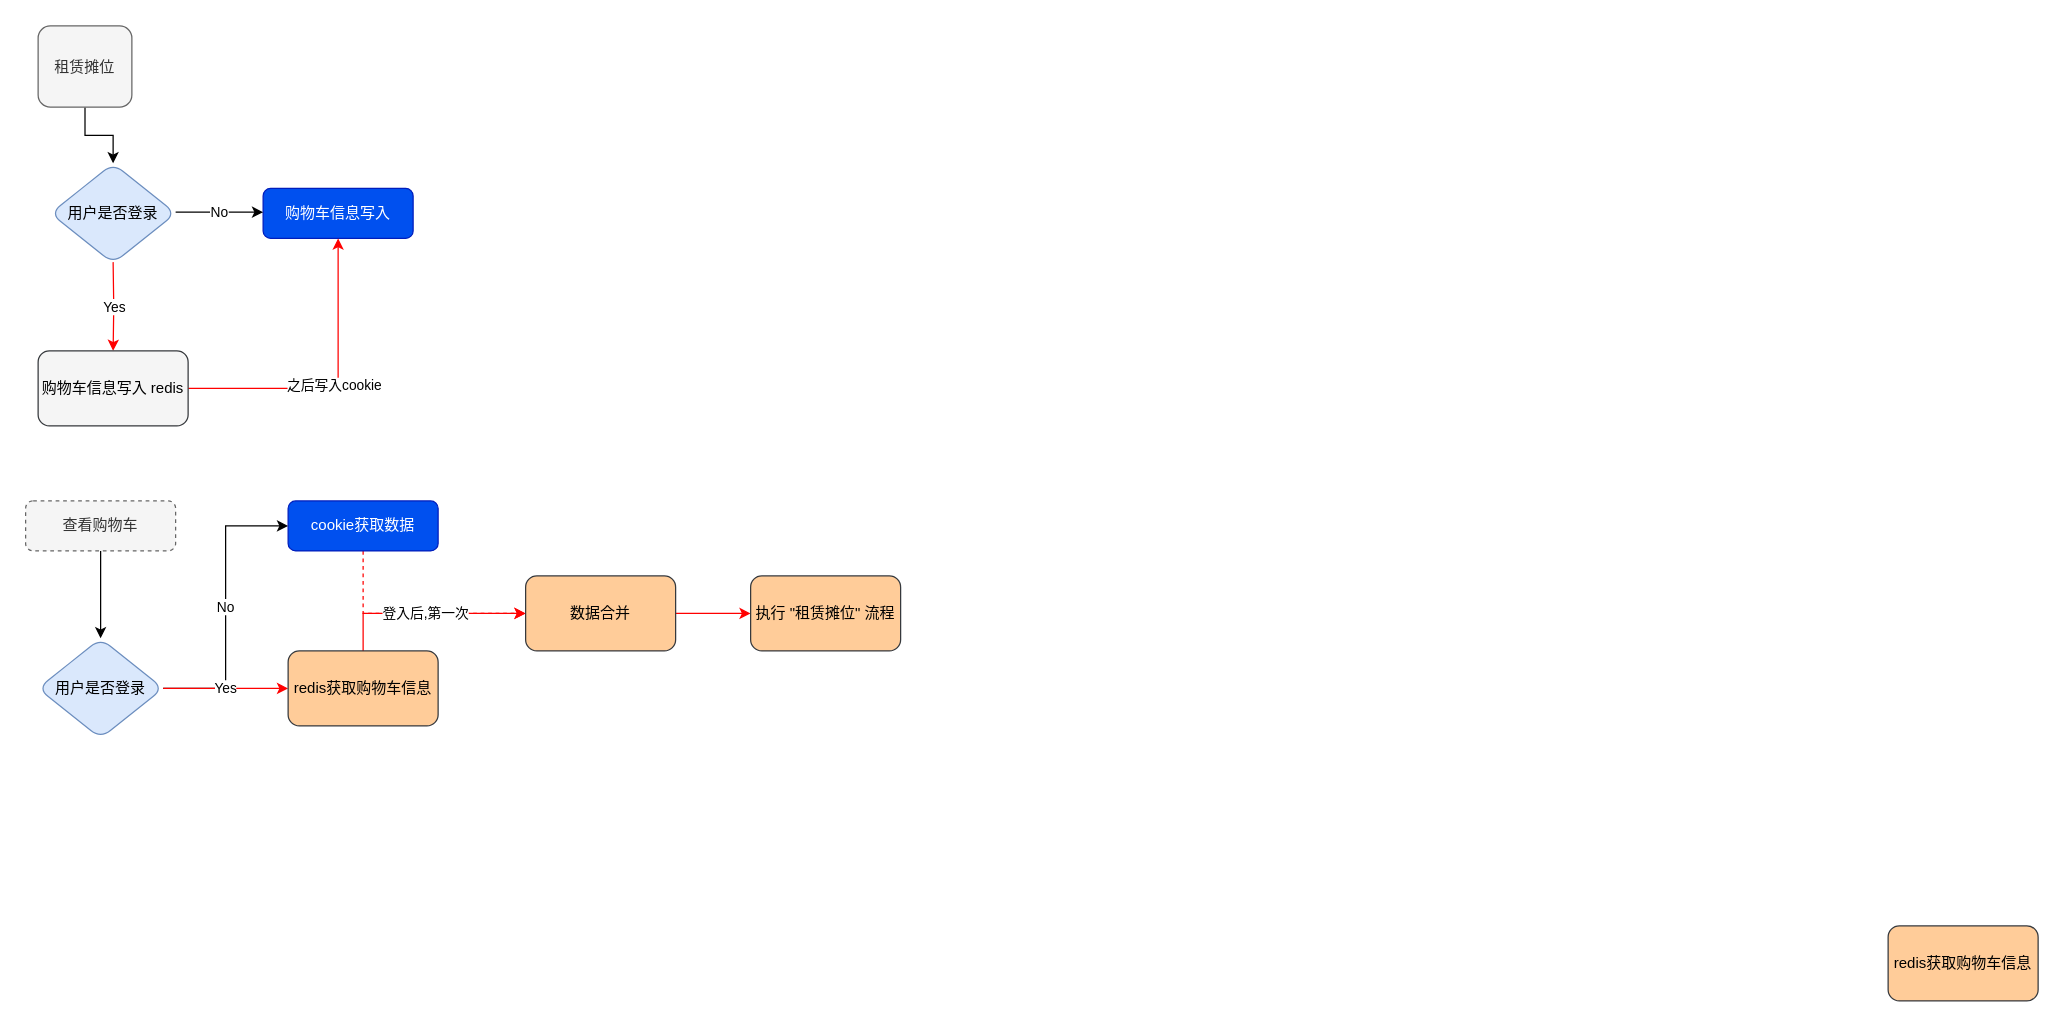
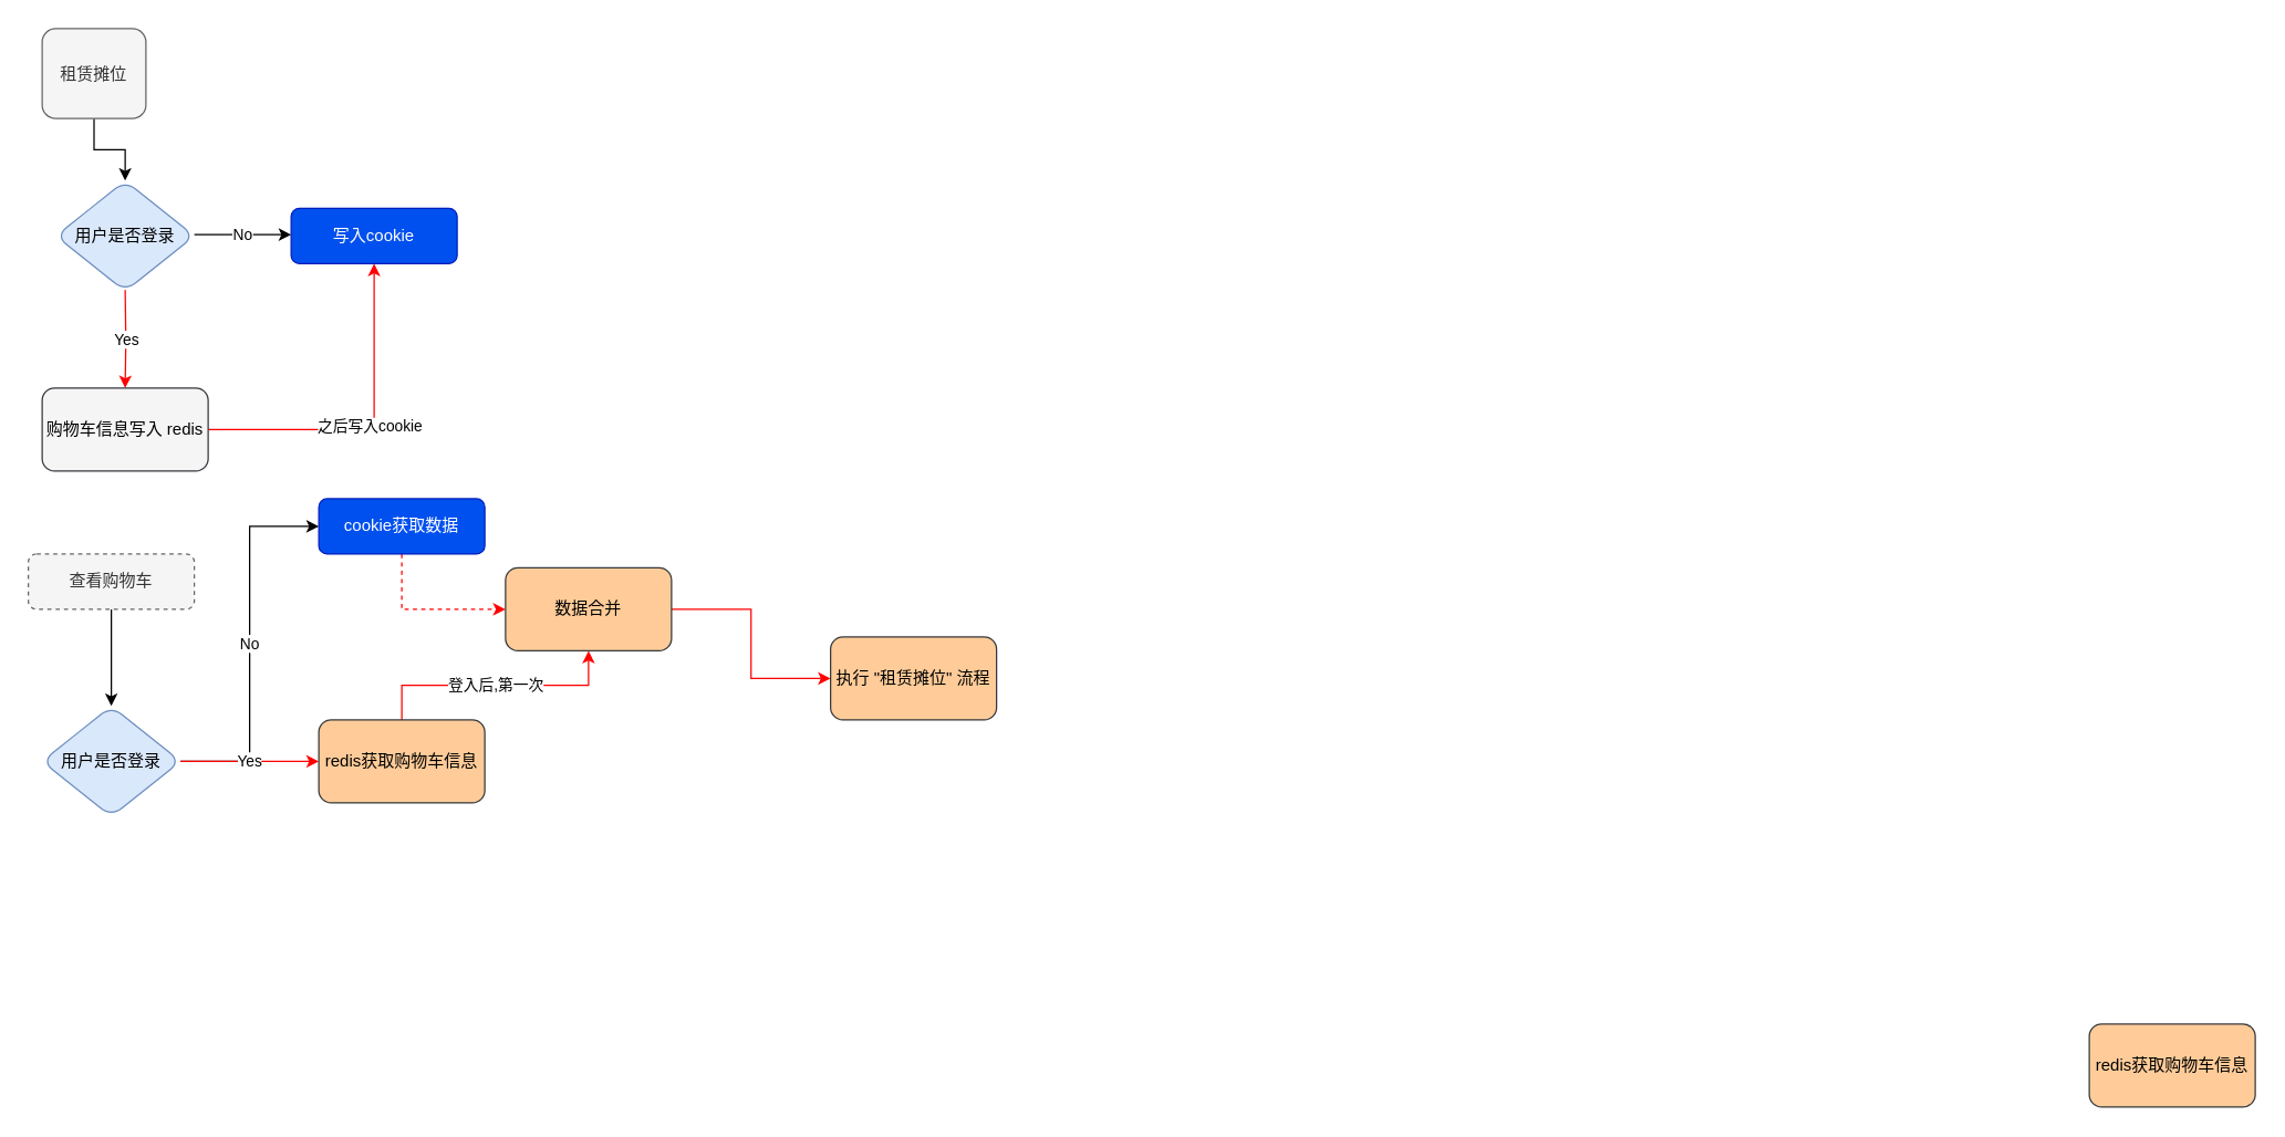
- <mxCell id="4" value="购物车信息写入" style="rounded=1;whiteSpace=wrap;html=1;fontSize=12;glass=0;strokeWidth=1;shadow=0;fillColor=#0050ef;strokeColor=#001DBC;fontColor=#ffffff;" parent="1" vertex="1"><mxGeometry x="210" y="150" width="120" height="40" as="geometry" /></mxCell>
+ <mxCell id="4" value="写入cookie" style="rounded=1;whiteSpace=wrap;html=1;fontSize=12;glass=0;strokeWidth=1;shadow=0;fillColor=#0050ef;strokeColor=#001DBC;fontColor=#ffffff;" parent="1" vertex="1"><mxGeometry x="210" y="150" width="120" height="40" as="geometry" /></mxCell>
- <mxCell id="14" value="cookie获取数据" style="rounded=1;whiteSpace=wrap;html=1;fontSize=12;glass=0;strokeWidth=1;shadow=0;fillColor=#0050ef;strokeColor=#001DBC;fontColor=#ffffff;" vertex="1" parent="1"><mxGeometry x="230" y="400" width="120" height="40" as="geometry" /></mxCell>
+ <mxCell id="14" value="cookie获取数据" style="rounded=1;whiteSpace=wrap;html=1;fontSize=12;glass=0;strokeWidth=1;shadow=0;fillColor=#0050ef;strokeColor=#001DBC;fontColor=#ffffff;" vertex="1" parent="1"><mxGeometry x="230" y="360" width="120" height="40" as="geometry" /></mxCell>
- <mxCell id="21" value="数据合并" style="whiteSpace=wrap;html=1;fillColor=#ffcc99;strokeColor=#36393d;rounded=1;glass=0;strokeWidth=1;shadow=0;" vertex="1" parent="1"><mxGeometry x="420" y="460" width="120" height="60" as="geometry" /></mxCell>
+ <mxCell id="21" value="数据合并" style="whiteSpace=wrap;html=1;fillColor=#ffcc99;strokeColor=#36393d;rounded=1;glass=0;strokeWidth=1;shadow=0;" vertex="1" parent="1"><mxGeometry x="365" y="410" width="120" height="60" as="geometry" /></mxCell>
